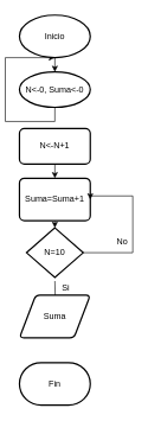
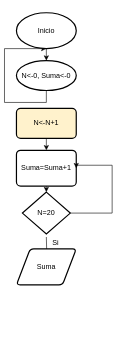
- <mxCell id="15" value="N&amp;lt;-N+1" style="rounded=1;whiteSpace=wrap;html=1;absoluteArcSize=1;arcSize=14;strokeWidth=2;" vertex="1" parent="1"><mxGeometry x="20" y="180" width="100" height="50" as="geometry" /></mxCell>
+ <mxCell id="15" value="N&amp;lt;-N+1" style="rounded=1;whiteSpace=wrap;html=1;absoluteArcSize=1;arcSize=14;strokeWidth=2;fillColor=#fff2cc;" vertex="1" parent="1"><mxGeometry x="20" y="180" width="100" height="50" as="geometry" /></mxCell>
- <mxCell id="16" value="No" style="text;html=1;align=center;verticalAlign=middle;resizable=0;points=[];autosize=1;strokeColor=none;fillColor=none;" vertex="1" parent="1"><mxGeometry x="150" y="330" width="30" height="20" as="geometry" /></mxCell>
- <mxCell id="10" value="N=10" style="strokeWidth=2;html=1;shape=mxgraph.flowchart.decision;whiteSpace=wrap;" vertex="1" parent="1"><mxGeometry x="30" y="320" width="80" height="70" as="geometry" /></mxCell>
+ <mxCell id="10" value="N=20" style="strokeWidth=2;html=1;shape=mxgraph.flowchart.decision;whiteSpace=wrap;" vertex="1" parent="1"><mxGeometry x="30" y="320" width="80" height="70" as="geometry" /></mxCell>
- <mxCell id="14" value="Fin" style="strokeWidth=2;html=1;shape=mxgraph.flowchart.terminator;whiteSpace=wrap;" vertex="1" parent="1"><mxGeometry x="20" y="510" width="100" height="60" as="geometry" /></mxCell>
